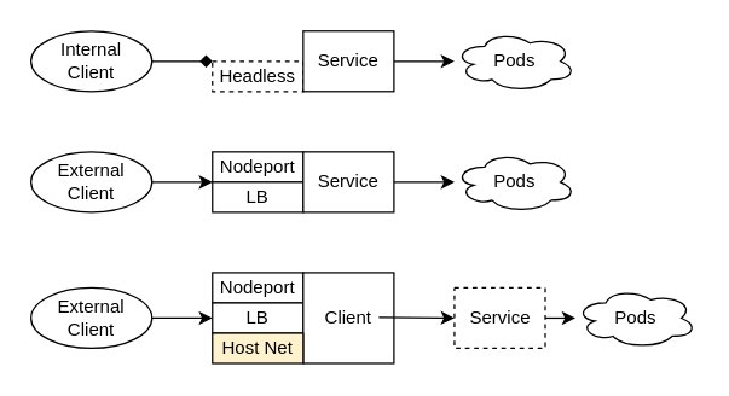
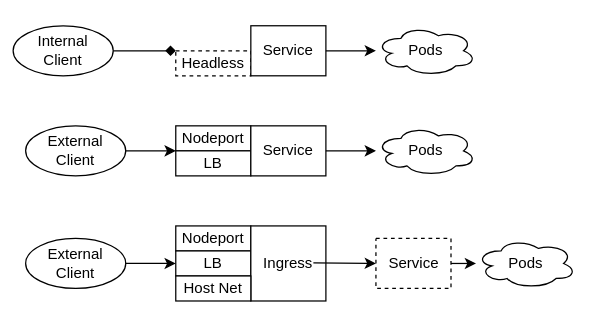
- <mxCell id="9" value="Internal&lt;br&gt;Client" style="ellipse;whiteSpace=wrap;html=1;" parent="1" vertex="1"><mxGeometry x="20" y="20" width="80" height="40" as="geometry" /></mxCell>
+ <mxCell id="9" value="Internal&lt;br&gt;Client" style="ellipse;whiteSpace=wrap;html=1;" parent="1" vertex="1"><mxGeometry x="10" y="20" width="80" height="40" as="geometry" /></mxCell>
- <mxCell id="18" value="Client" style="rounded=0;whiteSpace=wrap;html=1;" parent="1" vertex="1"><mxGeometry x="200" y="180" width="60" height="60" as="geometry" /></mxCell>
+ <mxCell id="18" value="Ingress" style="rounded=0;whiteSpace=wrap;html=1;" parent="1" vertex="1"><mxGeometry x="200" y="180" width="60" height="60" as="geometry" /></mxCell>
- <mxCell id="20" value="Host Net" style="rounded=0;whiteSpace=wrap;html=1;fillColor=#fff2cc;" parent="1" vertex="1"><mxGeometry x="140" y="220" width="60" height="20" as="geometry" /></mxCell>
+ <mxCell id="20" value="Host Net" style="rounded=0;whiteSpace=wrap;html=1;" parent="1" vertex="1"><mxGeometry x="140" y="220" width="60" height="20" as="geometry" /></mxCell>
